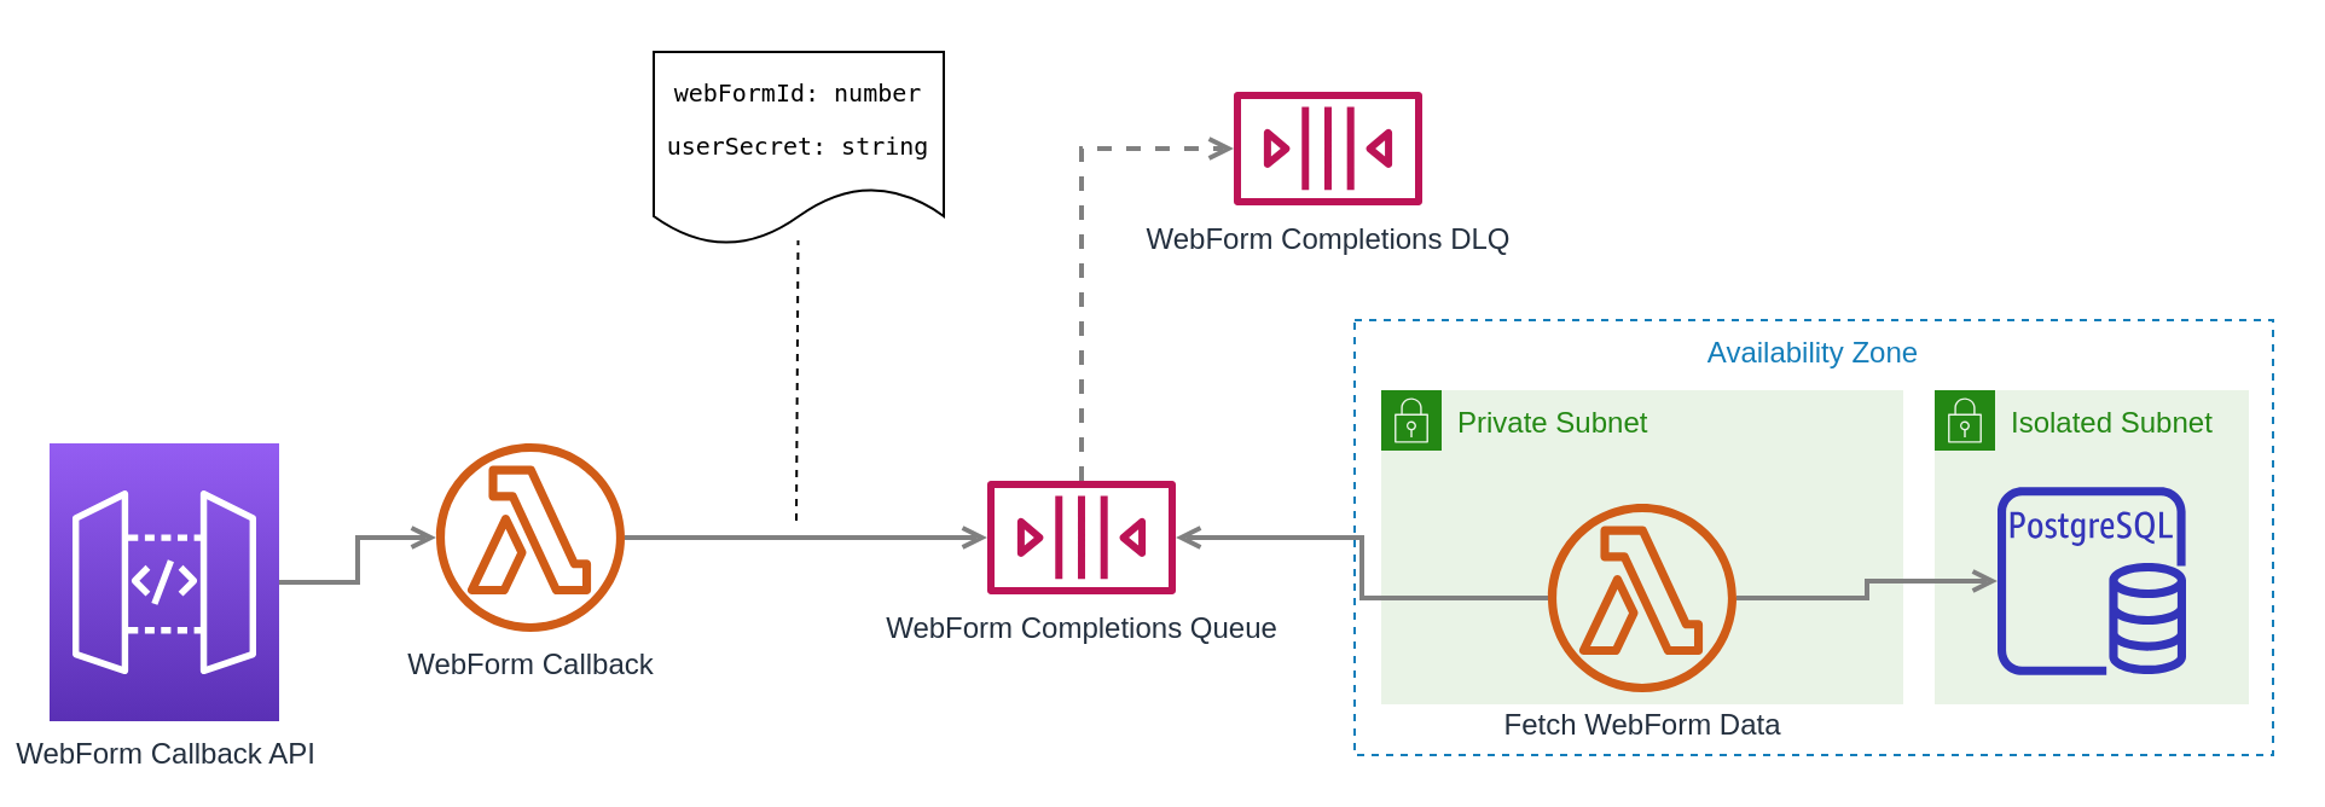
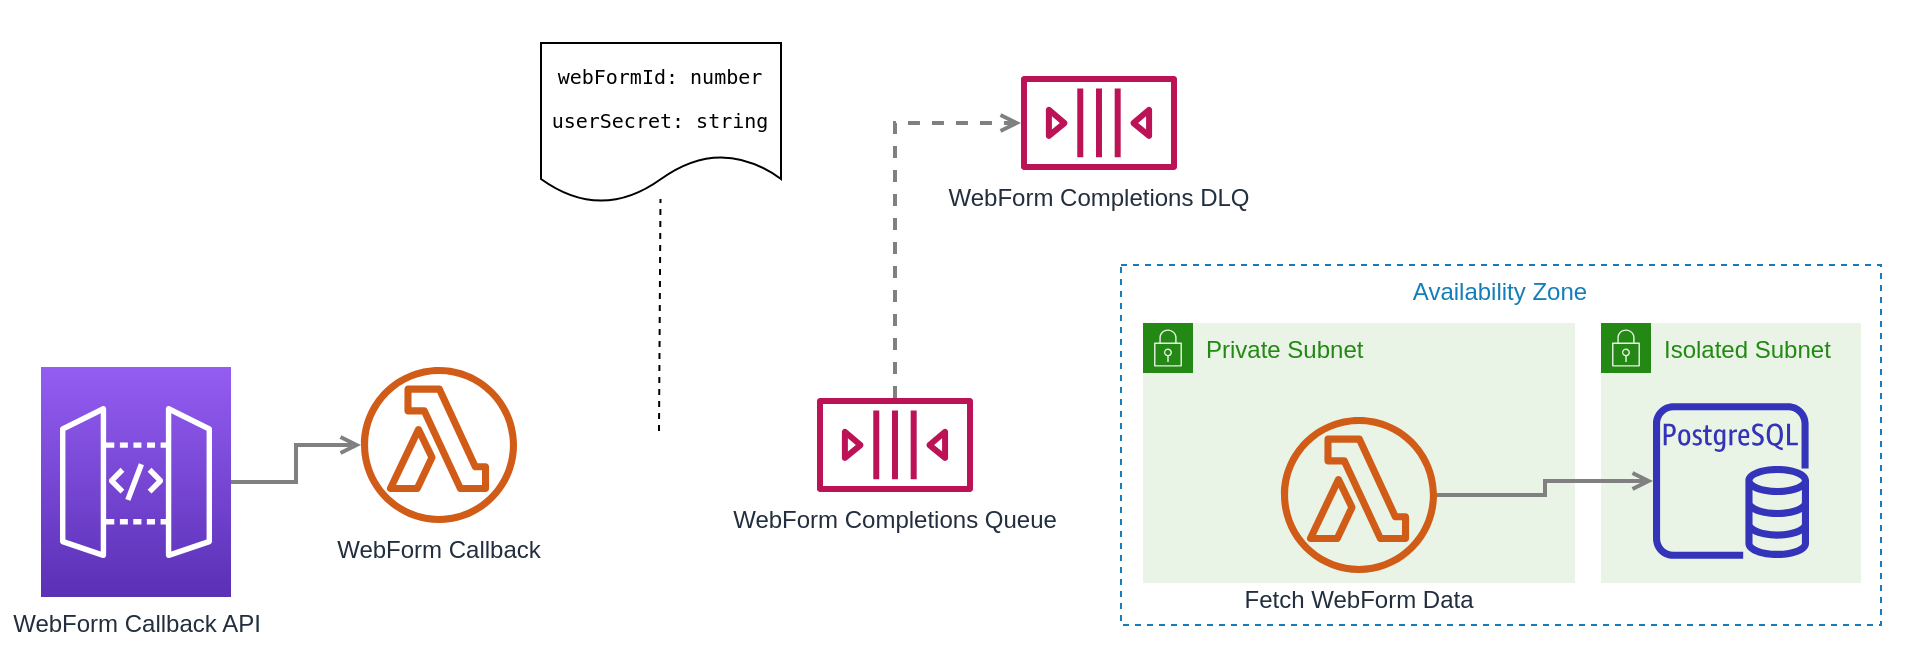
- <mxCell id="7" style="edgeStyle=orthogonalEdgeStyle;rounded=0;orthogonalLoop=1;jettySize=auto;html=1;startArrow=none;startFill=0;endArrow=open;endFill=0;strokeColor=#808080;strokeWidth=2;" parent="1" source="9" target="8" edge="1"><mxGeometry relative="1" as="geometry" /></mxCell>
- <mxCell id="17" style="edgeStyle=orthogonalEdgeStyle;rounded=0;orthogonalLoop=1;jettySize=auto;html=1;startArrow=none;startFill=0;endArrow=open;endFill=0;strokeColor=#808080;strokeWidth=2;" parent="1" source="16" target="8" edge="1"><mxGeometry relative="1" as="geometry"><mxPoint x="680" y="221" as="sourcePoint" /><mxPoint x="540" y="220.5" as="targetPoint" /></mxGeometry></mxCell>
